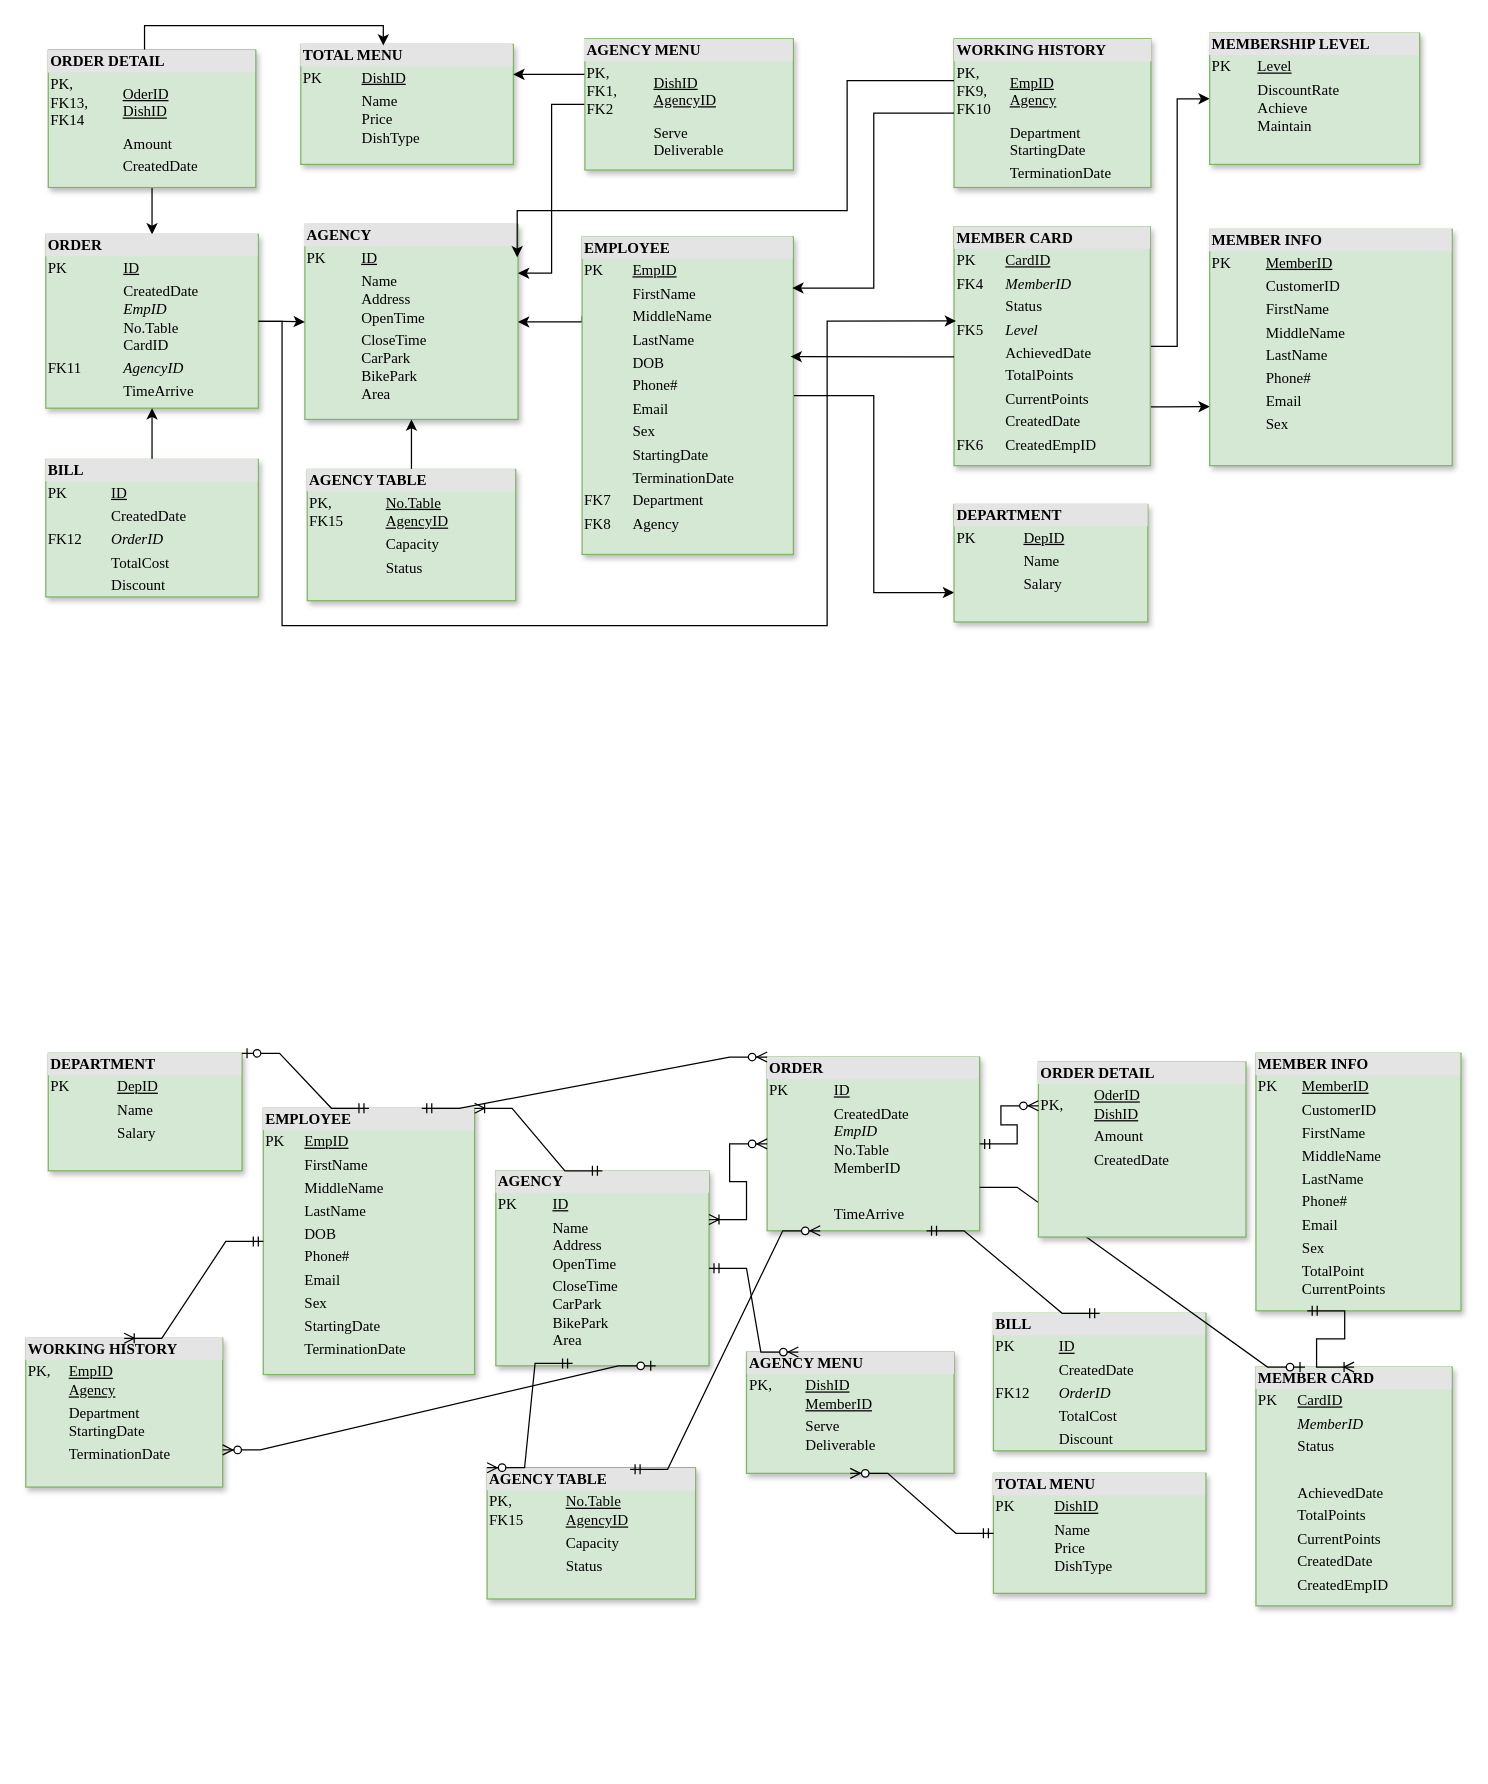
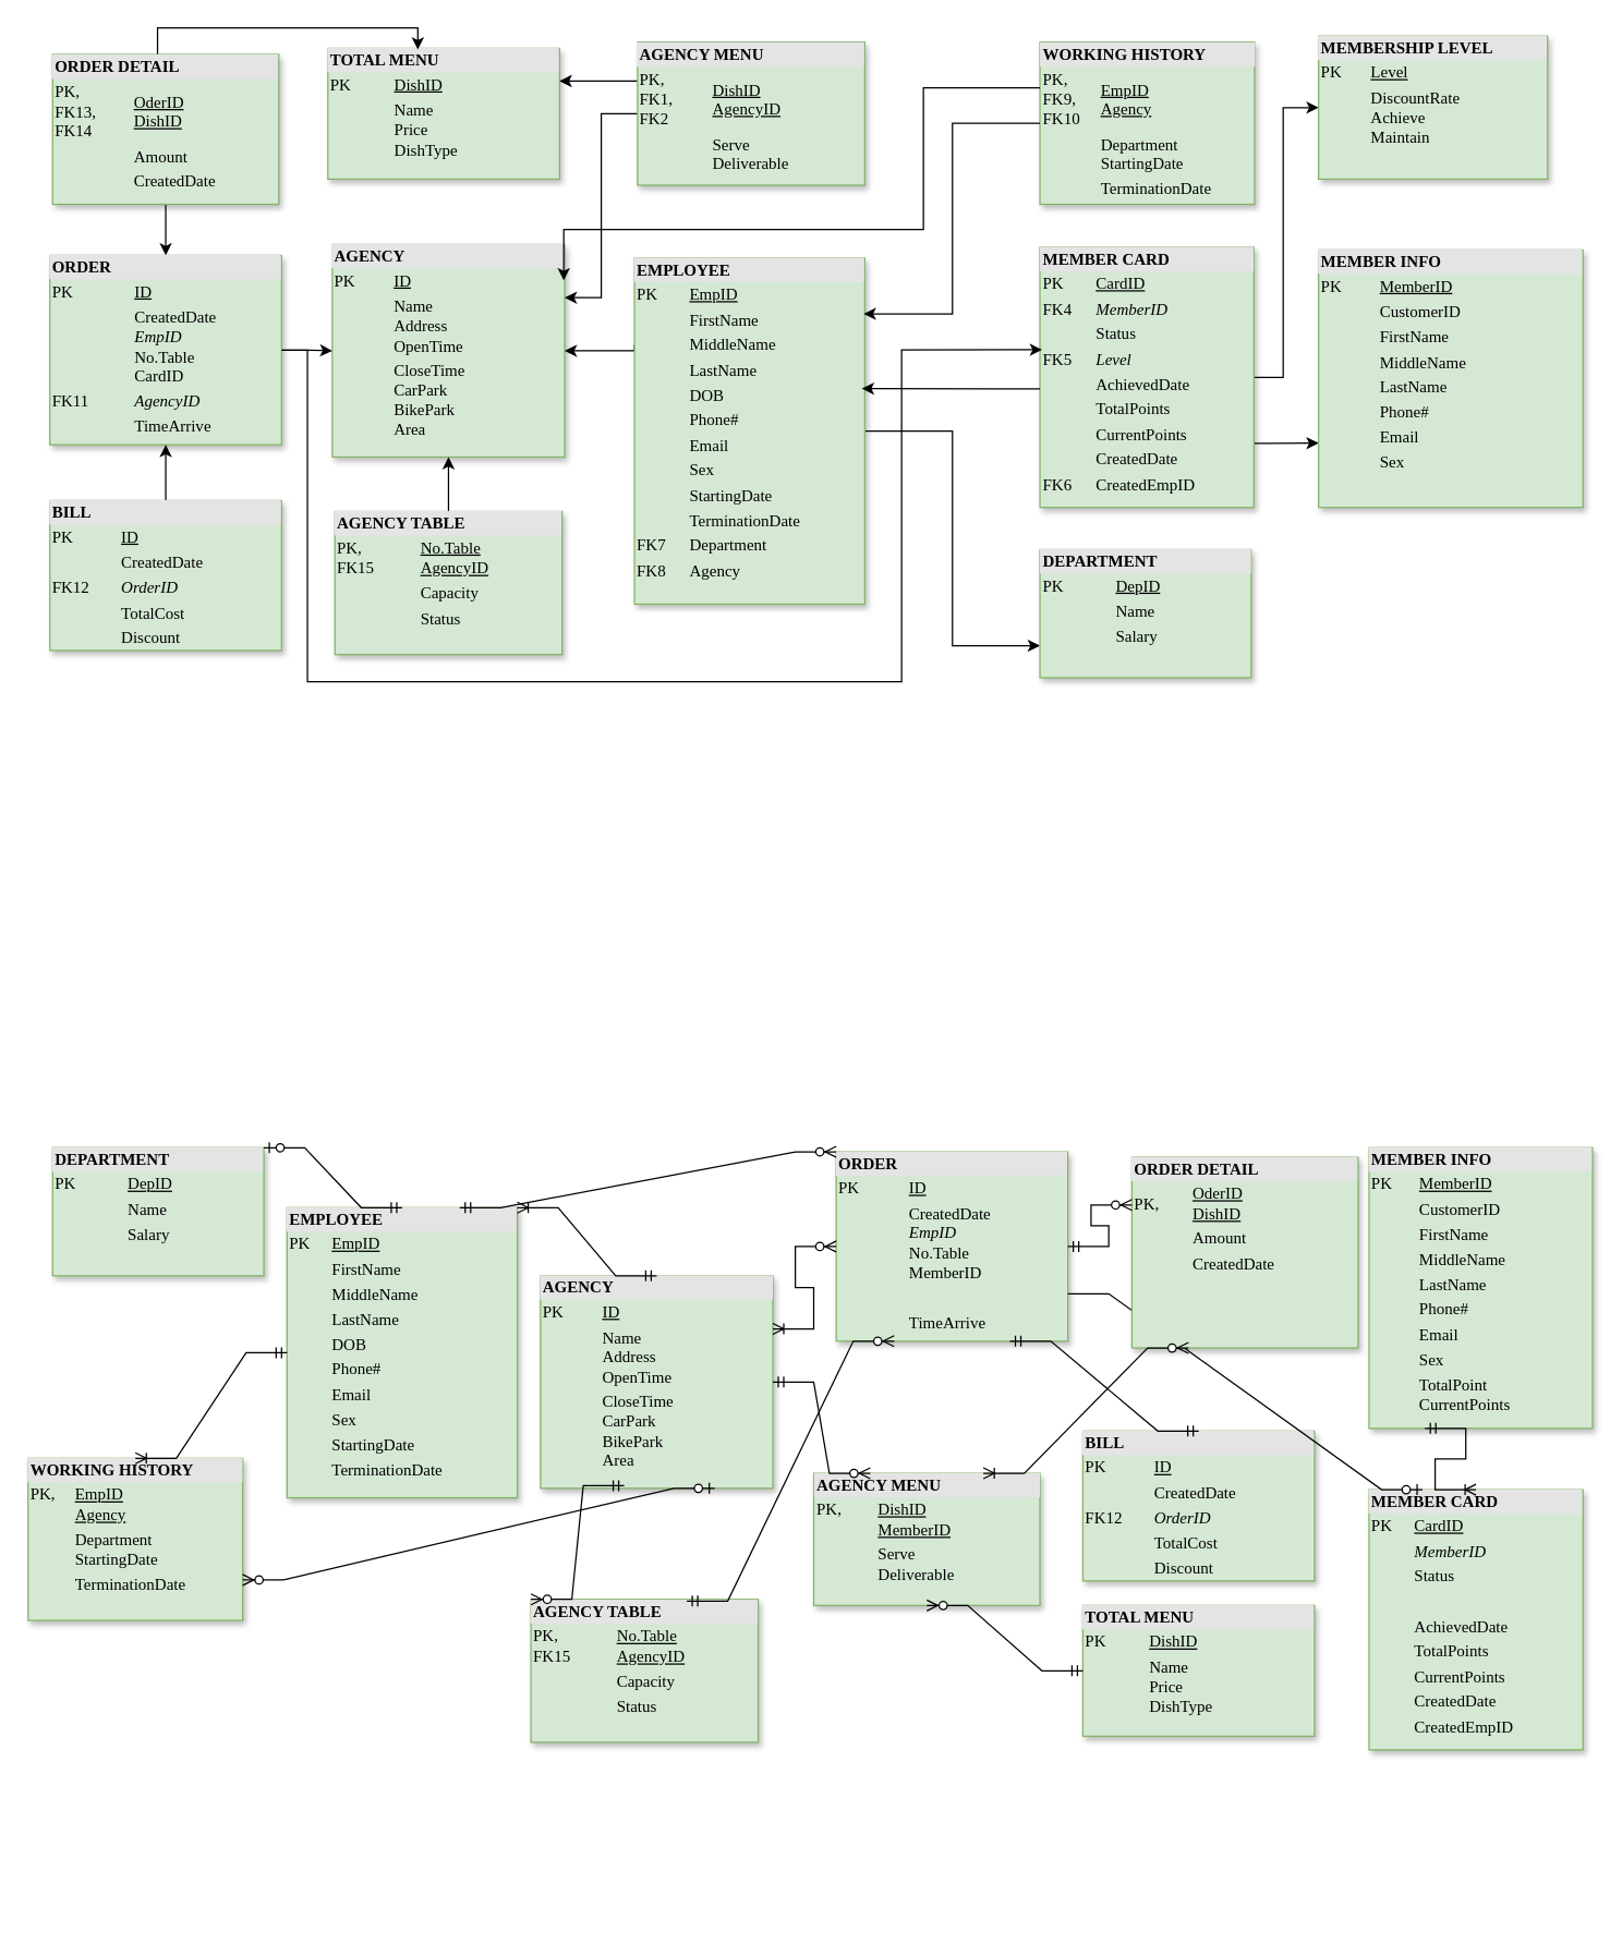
+ <mxCell id="48" value="" style="edgeStyle=entityRelationEdgeStyle;fontSize=12;html=1;endArrow=ERoneToMany;startArrow=ERzeroToMany;rounded=0;entryX=0.75;entryY=0;entryDx=0;entryDy=0;exitX=0.25;exitY=1;exitDx=0;exitDy=0;" edge="1" parent="1" source="43" target="45"><mxGeometry width="100" height="100" relative="1" as="geometry"><mxPoint x="789" y="1164" as="sourcePoint" /><mxPoint x="889" y="1064" as="targetPoint" /><Array as="points"><mxPoint x="858" y="1108" /></Array></mxGeometry></mxCell>
